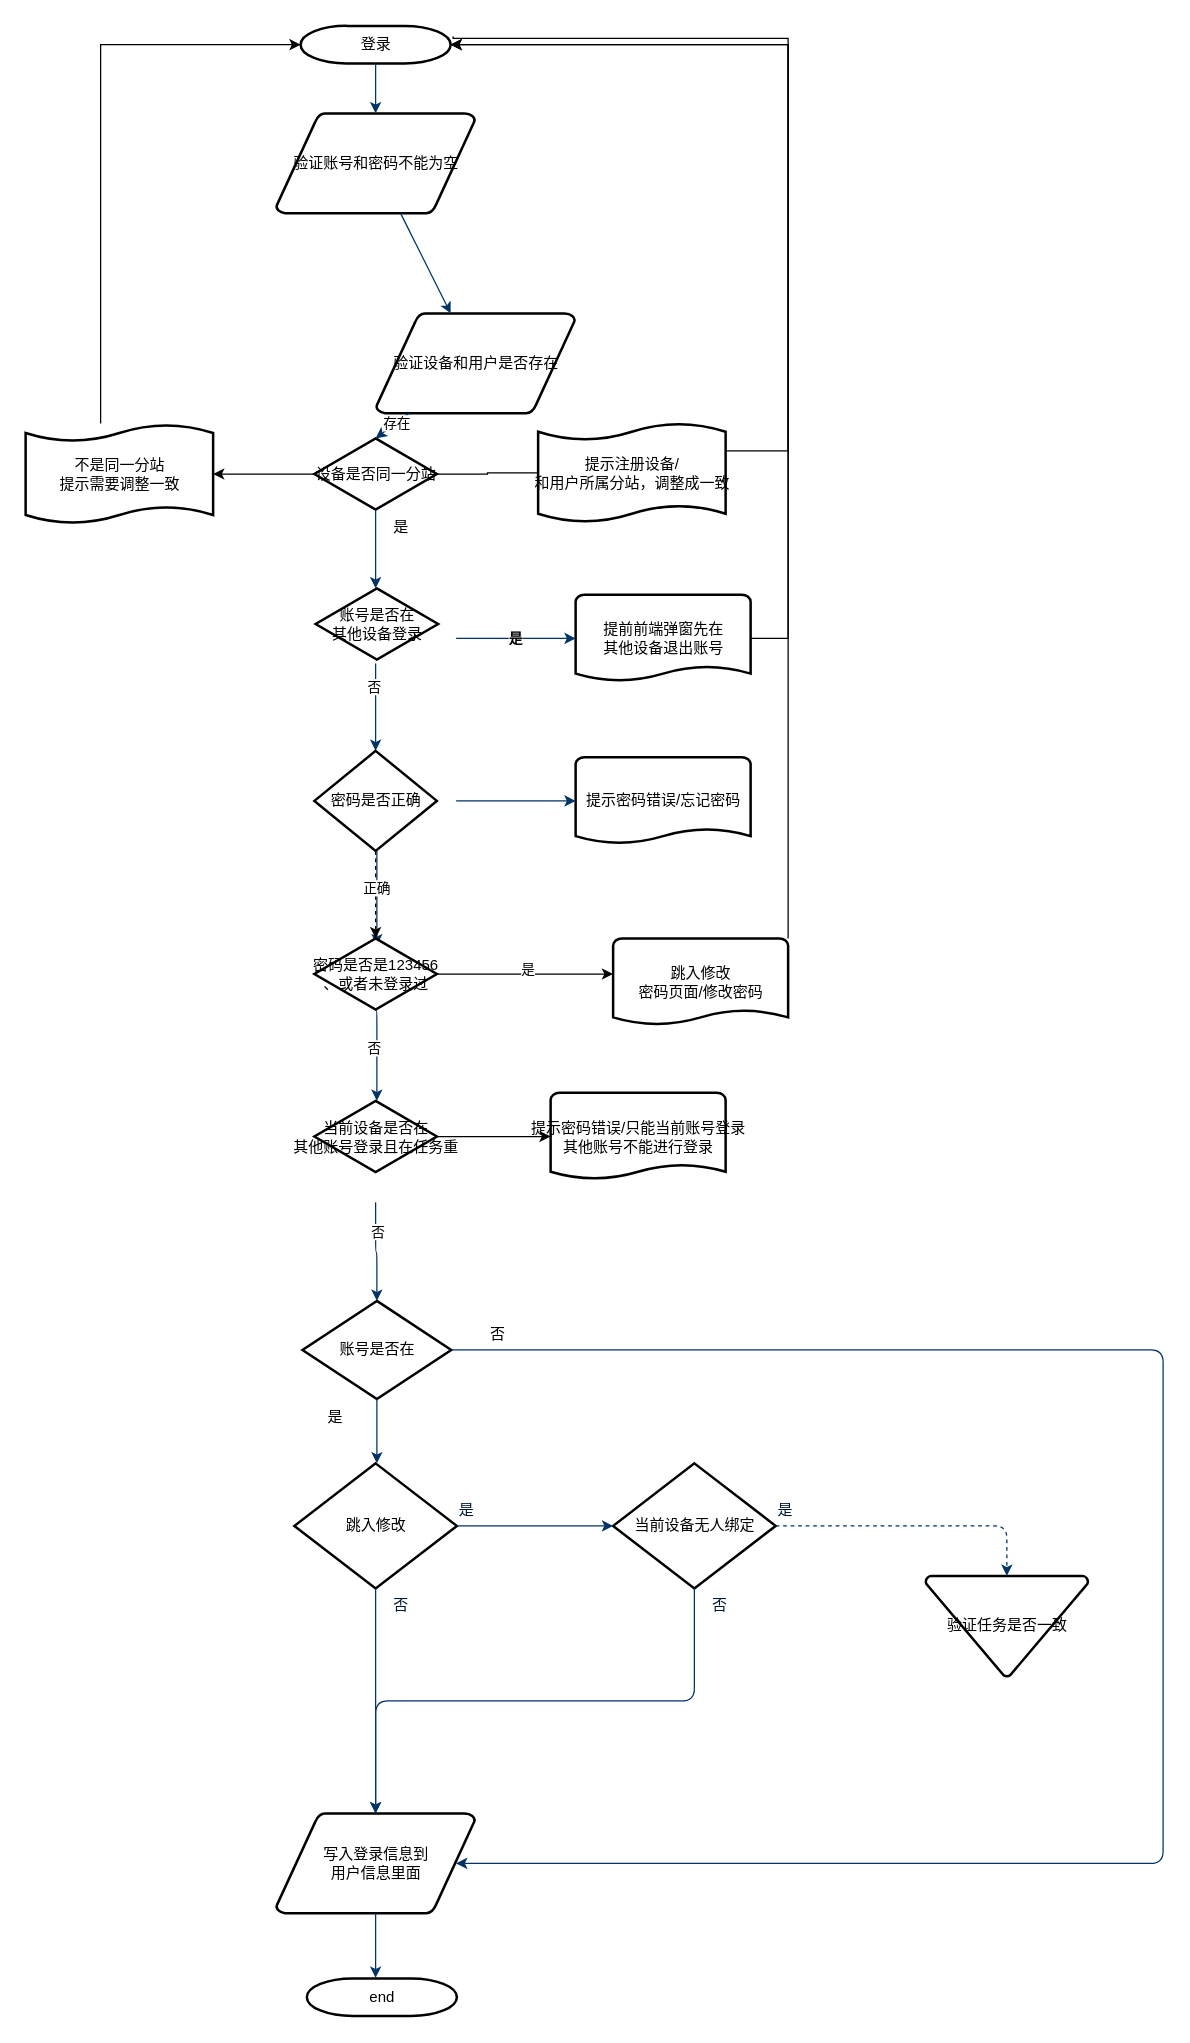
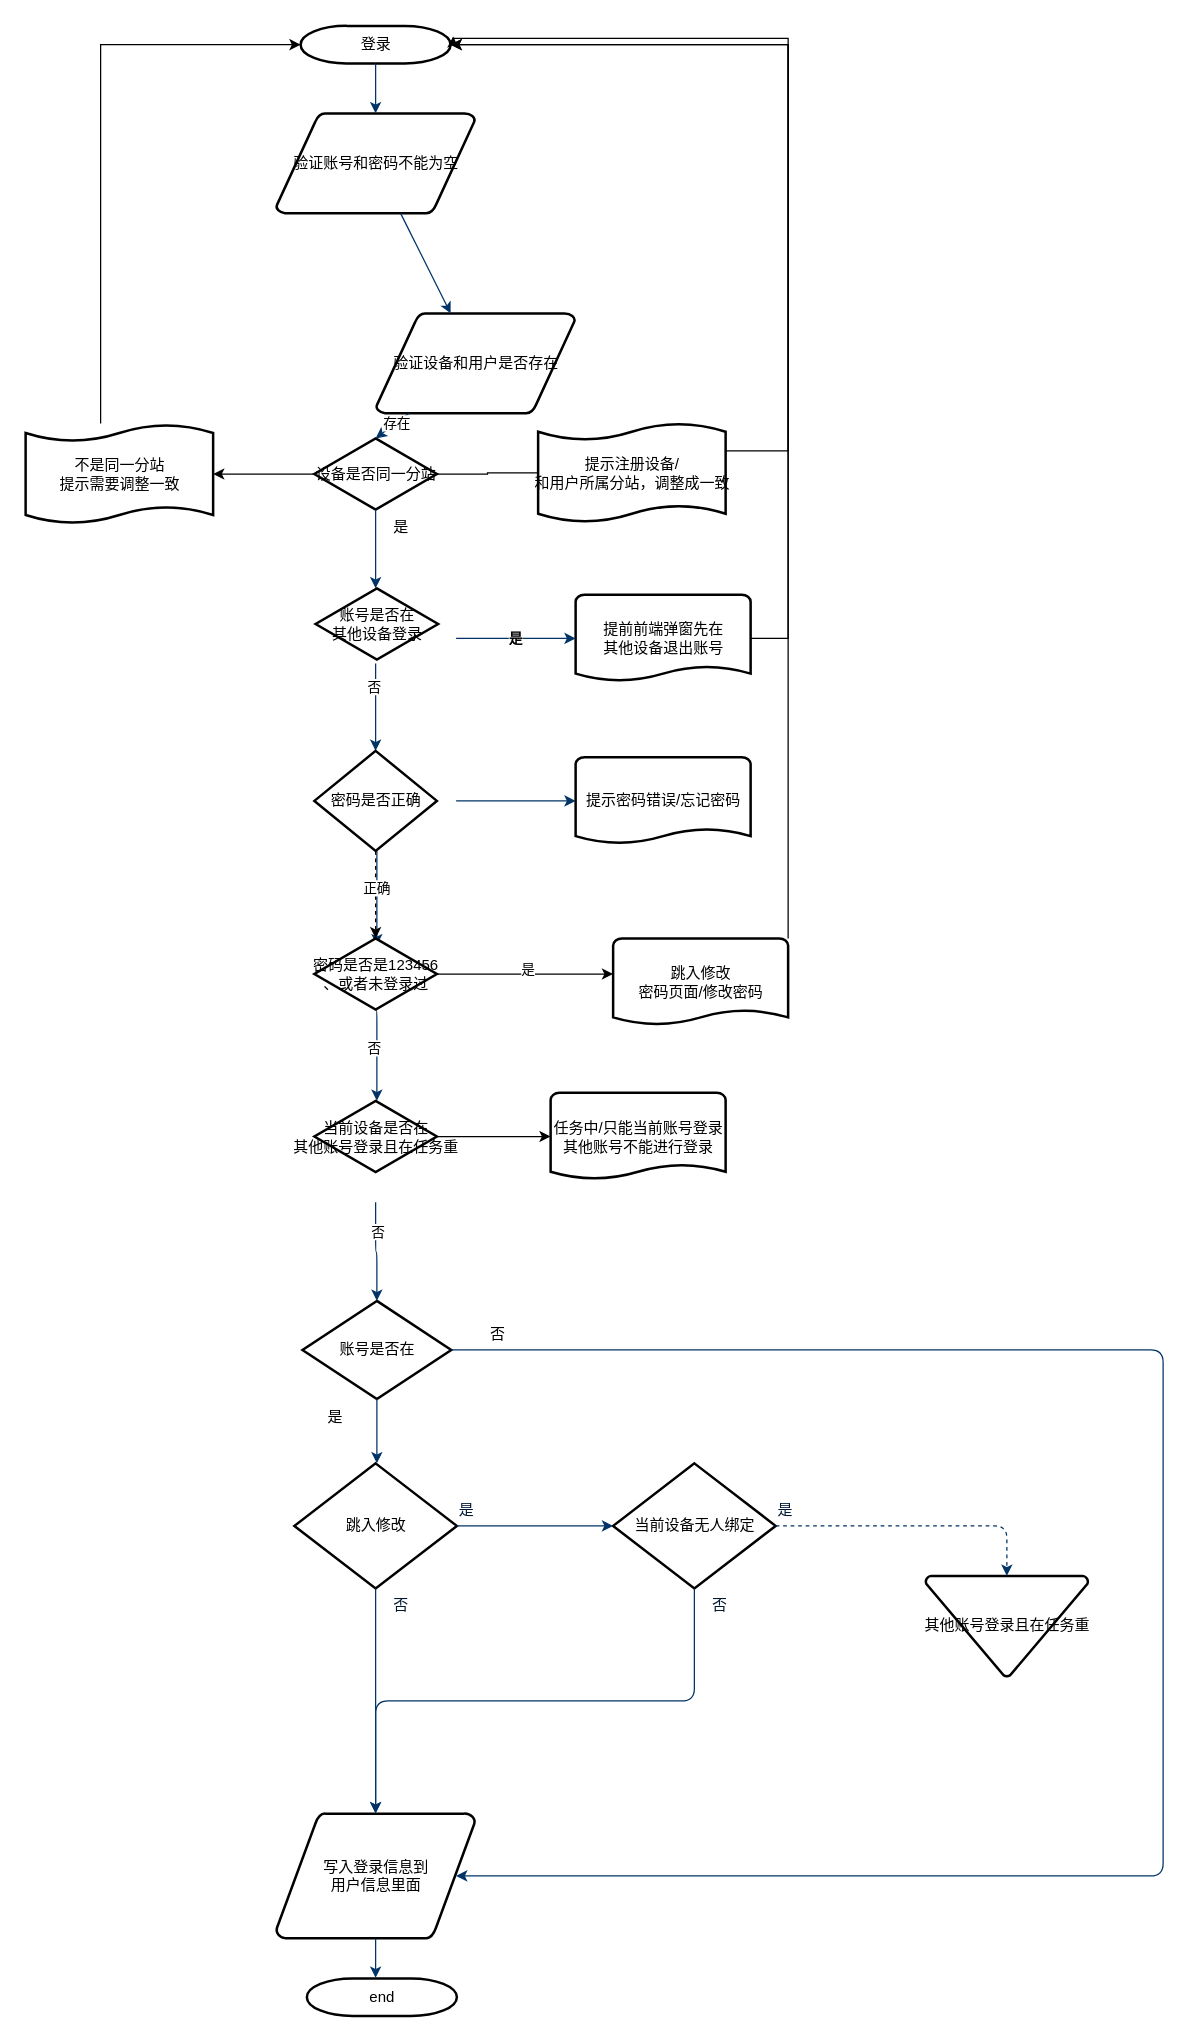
- <mxCell id="47" style="edgeStyle=orthogonalEdgeStyle;rounded=0;orthogonalLoop=1;jettySize=auto;html=1;entryX=1.017;entryY=0.28;entryDx=0;entryDy=0;entryPerimeter=0;endArrow=none;" edge="1" parent="1" source="13" target="2"><mxGeometry relative="1" as="geometry"><Array as="points"><mxPoint x="630" y="510" /><mxPoint x="630" y="30" /><mxPoint x="362" y="30" /></Array></mxGeometry></mxCell>
+ <mxCell id="47" style="edgeStyle=orthogonalEdgeStyle;rounded=0;orthogonalLoop=1;jettySize=auto;html=1;entryX=1.017;entryY=0.28;entryDx=0;entryDy=0;entryPerimeter=0;" edge="1" parent="1" source="13" target="2"><mxGeometry relative="1" as="geometry"><Array as="points"><mxPoint x="630" y="510" /><mxPoint x="630" y="30" /><mxPoint x="362" y="30" /></Array></mxGeometry></mxCell>
- <mxCell id="59" value="提示密码错误/只能当前账号登录&lt;div&gt;其他账号不能进行登录&lt;/div&gt;" style="shape=mxgraph.flowchart.document;strokeWidth=2;gradientColor=none;gradientDirection=north;fontStyle=0;html=1;" vertex="1" parent="1"><mxGeometry x="440" y="873.5" width="140" height="70" as="geometry" /></mxCell>
+ <mxCell id="59" value="任务中/只能当前账号登录&lt;div&gt;其他账号不能进行登录&lt;/div&gt;" style="shape=mxgraph.flowchart.document;strokeWidth=2;gradientColor=none;gradientDirection=north;fontStyle=0;html=1;" vertex="1" parent="1"><mxGeometry x="440" y="873.5" width="140" height="70" as="geometry" /></mxCell>
- <mxCell id="29" value="验证任务是否一致" style="shape=mxgraph.flowchart.merge_or_storage;strokeWidth=2;gradientColor=none;gradientDirection=north;fontStyle=0;html=1;" parent="1" vertex="1"><mxGeometry x="740" y="1260" width="130" height="80.5" as="geometry" /></mxCell>
+ <mxCell id="29" value="其他账号登录且在任务重" style="shape=mxgraph.flowchart.merge_or_storage;strokeWidth=2;gradientColor=none;gradientDirection=north;fontStyle=0;html=1;" parent="1" vertex="1"><mxGeometry x="740" y="1260" width="130" height="80.5" as="geometry" /></mxCell>
- <mxCell id="31" value="写入登录信息到&lt;div&gt;用户信息里面&lt;/div&gt;" style="shape=mxgraph.flowchart.data;strokeWidth=2;gradientColor=none;gradientDirection=north;fontStyle=0;html=1;" parent="1" vertex="1"><mxGeometry x="220.5" y="1450" width="159" height="80" as="geometry" /></mxCell>
+ <mxCell id="31" value="写入登录信息到&lt;div&gt;用户信息里面&lt;/div&gt;" style="shape=mxgraph.flowchart.data;strokeWidth=2;gradientColor=none;gradientDirection=north;fontStyle=0;html=1;" parent="1" vertex="1"><mxGeometry x="220.5" y="1450" width="159" height="100" as="geometry" /></mxCell>
